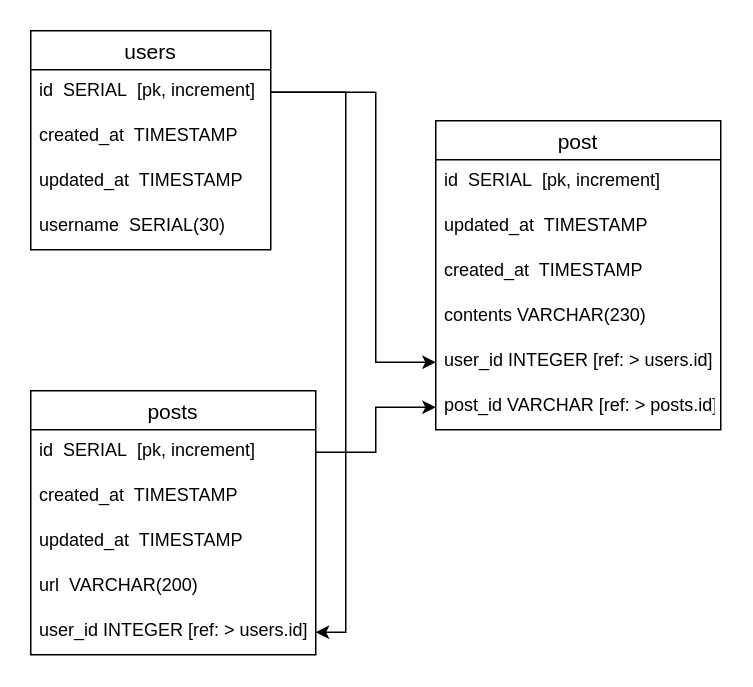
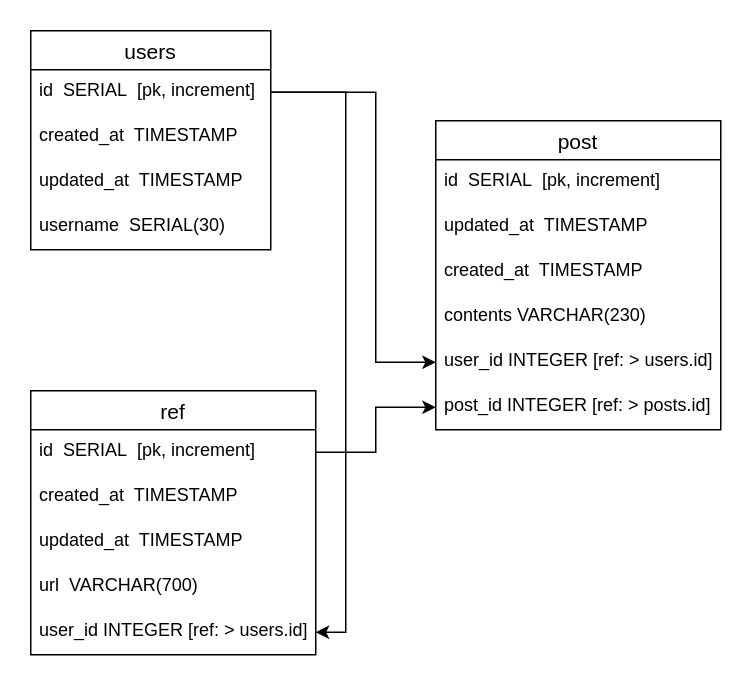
- <mxCell id="19" value="post_id VARCHAR [ref: &gt; posts.id]" style="text;strokeColor=none;fillColor=none;spacingLeft=4;spacingRight=4;overflow=hidden;rotatable=0;points=[[0,0.5],[1,0.5]];portConstraint=eastwest;fontSize=12;" vertex="1" parent="13"><mxGeometry y="176" width="190" height="30" as="geometry" /></mxCell>
+ <mxCell id="19" value="post_id INTEGER [ref: &gt; posts.id]" style="text;strokeColor=none;fillColor=none;spacingLeft=4;spacingRight=4;overflow=hidden;rotatable=0;points=[[0,0.5],[1,0.5]];portConstraint=eastwest;fontSize=12;" vertex="1" parent="13"><mxGeometry y="176" width="190" height="30" as="geometry" /></mxCell>
- <mxCell id="7" value="posts" style="swimlane;fontStyle=0;childLayout=stackLayout;horizontal=1;startSize=26;horizontalStack=0;resizeParent=1;resizeParentMax=0;resizeLast=0;collapsible=1;marginBottom=0;align=center;fontSize=14;" vertex="1" parent="1"><mxGeometry x="20" y="260" width="190" height="176" as="geometry" /></mxCell>
+ <mxCell id="7" value="ref" style="swimlane;fontStyle=0;childLayout=stackLayout;horizontal=1;startSize=26;horizontalStack=0;resizeParent=1;resizeParentMax=0;resizeLast=0;collapsible=1;marginBottom=0;align=center;fontSize=14;" vertex="1" parent="1"><mxGeometry x="20" y="260" width="190" height="176" as="geometry" /></mxCell>
- <mxCell id="11" value="url  VARCHAR(200)" style="text;strokeColor=none;fillColor=none;spacingLeft=4;spacingRight=4;overflow=hidden;rotatable=0;points=[[0,0.5],[1,0.5]];portConstraint=eastwest;fontSize=12;" vertex="1" parent="7"><mxGeometry y="116" width="190" height="30" as="geometry" /></mxCell>
+ <mxCell id="11" value="url  VARCHAR(700)" style="text;strokeColor=none;fillColor=none;spacingLeft=4;spacingRight=4;overflow=hidden;rotatable=0;points=[[0,0.5],[1,0.5]];portConstraint=eastwest;fontSize=12;" vertex="1" parent="7"><mxGeometry y="116" width="190" height="30" as="geometry" /></mxCell>
